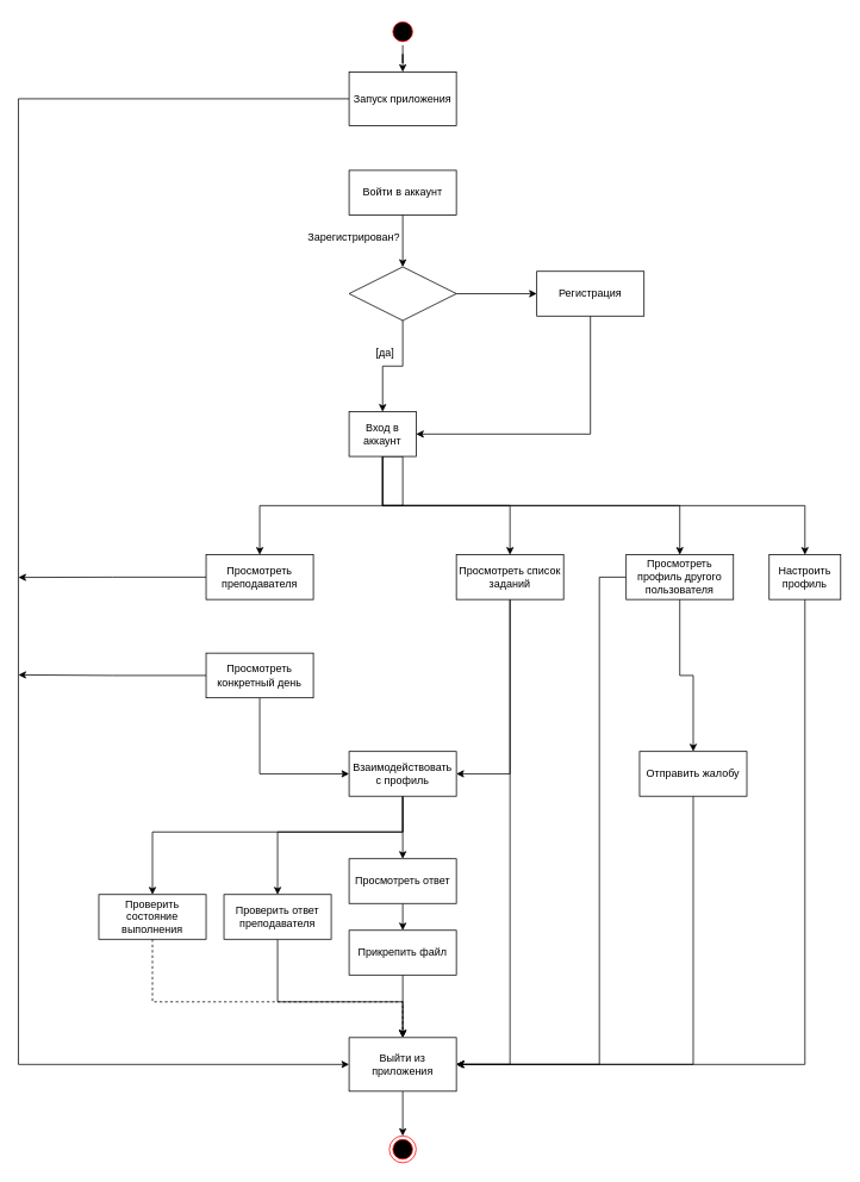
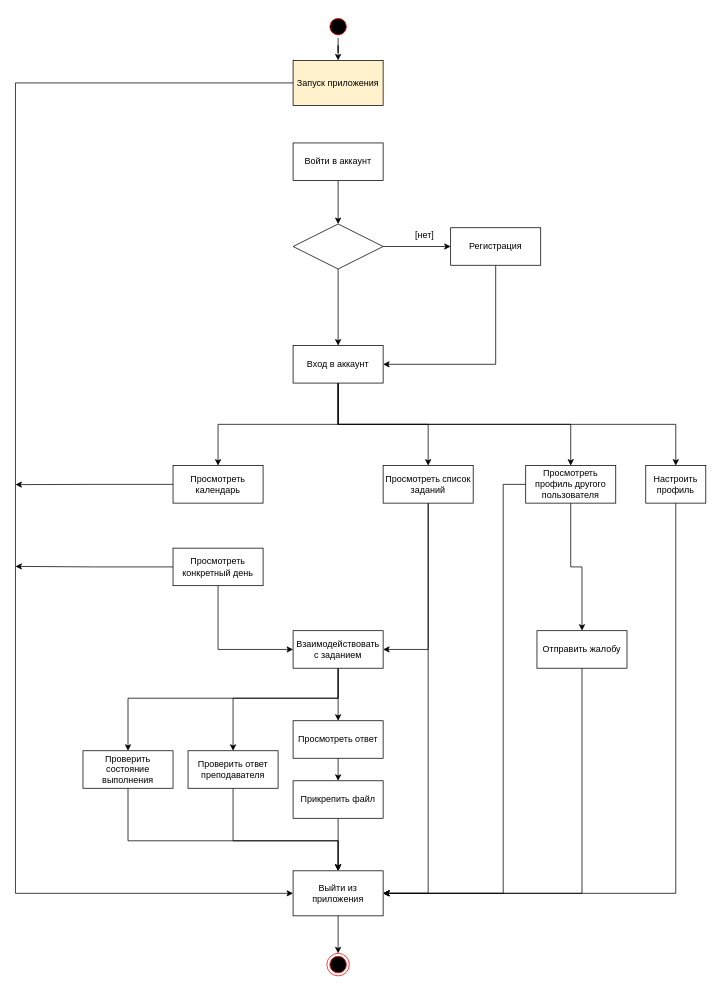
- <mxCell id="3" value="Запуск приложения" style="rounded=0;whiteSpace=wrap;html=1;" parent="1" vertex="1"><mxGeometry x="390" y="80" width="120" height="60" as="geometry" /></mxCell>
+ <mxCell id="3" value="Запуск приложения" style="rounded=0;whiteSpace=wrap;html=1;fillColor=#fff2cc;" parent="1" vertex="1"><mxGeometry x="390" y="80" width="120" height="60" as="geometry" /></mxCell>
- <mxCell id="16" value="Зарегистрирован?" style="text;html=1;align=center;verticalAlign=middle;resizable=0;points=[];autosize=1;strokeColor=none;fillColor=none;" parent="1" vertex="1"><mxGeometry x="330" y="250" width="130" height="30" as="geometry" /></mxCell>
+ <mxCell id="17" value="[нет]" style="text;html=1;align=center;verticalAlign=middle;resizable=0;points=[];autosize=1;strokeColor=none;fillColor=none;" parent="1" vertex="1"><mxGeometry x="540" y="298" width="50" height="30" as="geometry" /></mxCell>
- <mxCell id="18" value="[да]" style="text;html=1;align=center;verticalAlign=middle;resizable=0;points=[];autosize=1;strokeColor=none;fillColor=none;" parent="1" vertex="1"><mxGeometry x="410" y="380" width="40" height="30" as="geometry" /></mxCell>
- <mxCell id="23" value="Вход в аккаунт" style="whiteSpace=wrap;html=1;fillColor=rgb(255, 255, 255);strokeColor=rgb(0, 0, 0);fontColor=rgb(0, 0, 0);" parent="1" vertex="1"><mxGeometry x="390" y="460" width="75" height="50" as="geometry" /></mxCell>
+ <mxCell id="23" value="Вход в аккаунт" style="whiteSpace=wrap;html=1;fillColor=rgb(255, 255, 255);strokeColor=rgb(0, 0, 0);fontColor=rgb(0, 0, 0);" parent="1" vertex="1"><mxGeometry x="390" y="460" width="120" height="50" as="geometry" /></mxCell>
- <mxCell id="27" value="Просмотреть преподавателя" style="whiteSpace=wrap;html=1;fillColor=rgb(255, 255, 255);strokeColor=rgb(0, 0, 0);fontColor=rgb(0, 0, 0);" parent="1" vertex="1"><mxGeometry x="230" y="620" width="120" height="50" as="geometry" /></mxCell>
+ <mxCell id="27" value="Просмотреть календарь" style="whiteSpace=wrap;html=1;fillColor=rgb(255, 255, 255);strokeColor=rgb(0, 0, 0);fontColor=rgb(0, 0, 0);" parent="1" vertex="1"><mxGeometry x="230" y="620" width="120" height="50" as="geometry" /></mxCell>
- <mxCell id="34" value="Взаимодействовать с профиль" style="whiteSpace=wrap;html=1;fillColor=rgb(255, 255, 255);strokeColor=rgb(0, 0, 0);fontColor=rgb(0, 0, 0);" parent="1" vertex="1"><mxGeometry x="390" y="840" width="120" height="50" as="geometry" /></mxCell>
+ <mxCell id="34" value="Взаимодействовать с заданием" style="whiteSpace=wrap;html=1;fillColor=rgb(255, 255, 255);strokeColor=rgb(0, 0, 0);fontColor=rgb(0, 0, 0);" parent="1" vertex="1"><mxGeometry x="390" y="840" width="120" height="50" as="geometry" /></mxCell>
- <mxCell id="43" style="edgeStyle=orthogonalEdgeStyle;rounded=0;orthogonalLoop=1;jettySize=auto;html=1;exitX=0.5;exitY=1;exitDx=0;exitDy=0;entryX=0.5;entryY=0;entryDx=0;entryDy=0;dashed=1;" parent="1" source="44" target="12" edge="1"><mxGeometry relative="1" as="geometry"><Array as="points"><mxPoint x="170" y="1120" /><mxPoint x="450" y="1120" /></Array></mxGeometry></mxCell>
+ <mxCell id="43" style="edgeStyle=orthogonalEdgeStyle;rounded=0;orthogonalLoop=1;jettySize=auto;html=1;exitX=0.5;exitY=1;exitDx=0;exitDy=0;entryX=0.5;entryY=0;entryDx=0;entryDy=0;" parent="1" source="44" target="12" edge="1"><mxGeometry relative="1" as="geometry"><Array as="points"><mxPoint x="170" y="1120" /><mxPoint x="450" y="1120" /></Array></mxGeometry></mxCell>
